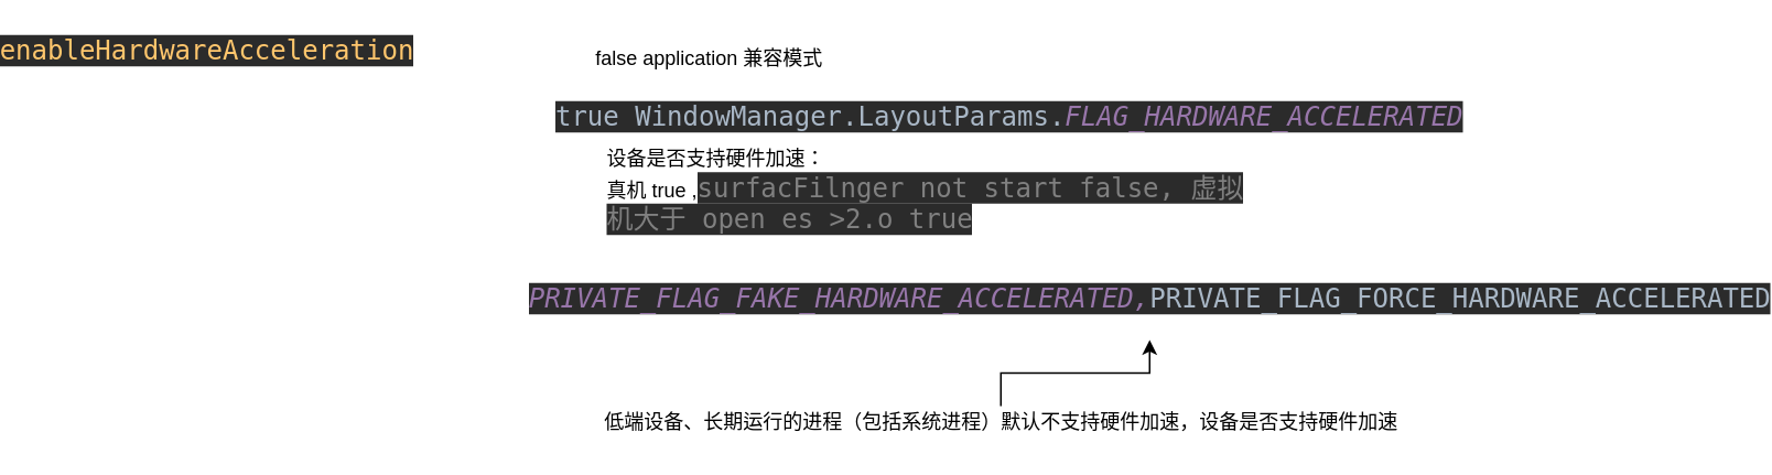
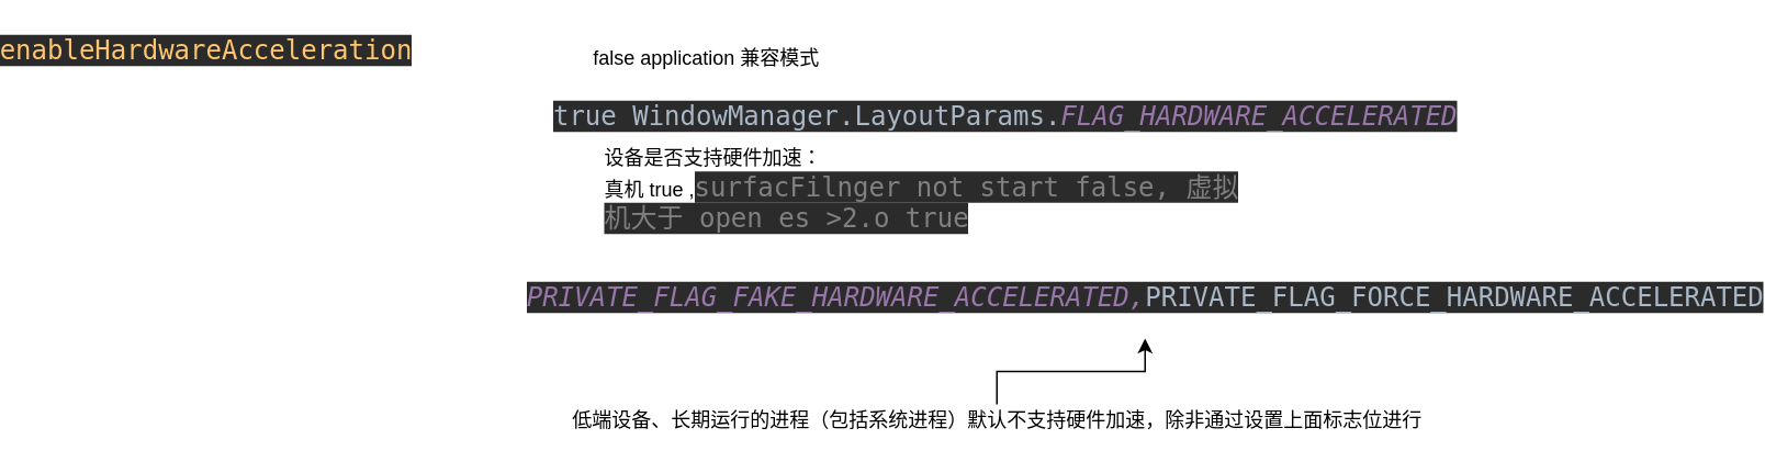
- <mxCell id="8" value="低端设备、长期运行的进程（包括系统进程）默认不支持硬件加速，设备是否支持硬件加速" style="text;html=1;align=center;verticalAlign=middle;resizable=0;points=[];autosize=1;" vertex="1" parent="1"><mxGeometry x="255" y="245" width="530" height="20" as="geometry" /></mxCell>
+ <mxCell id="8" value="低端设备、长期运行的进程（包括系统进程）默认不支持硬件加速，除非通过设置上面标志位进行" style="text;html=1;align=center;verticalAlign=middle;resizable=0;points=[];autosize=1;" vertex="1" parent="1"><mxGeometry x="255" y="245" width="530" height="20" as="geometry" /></mxCell>
